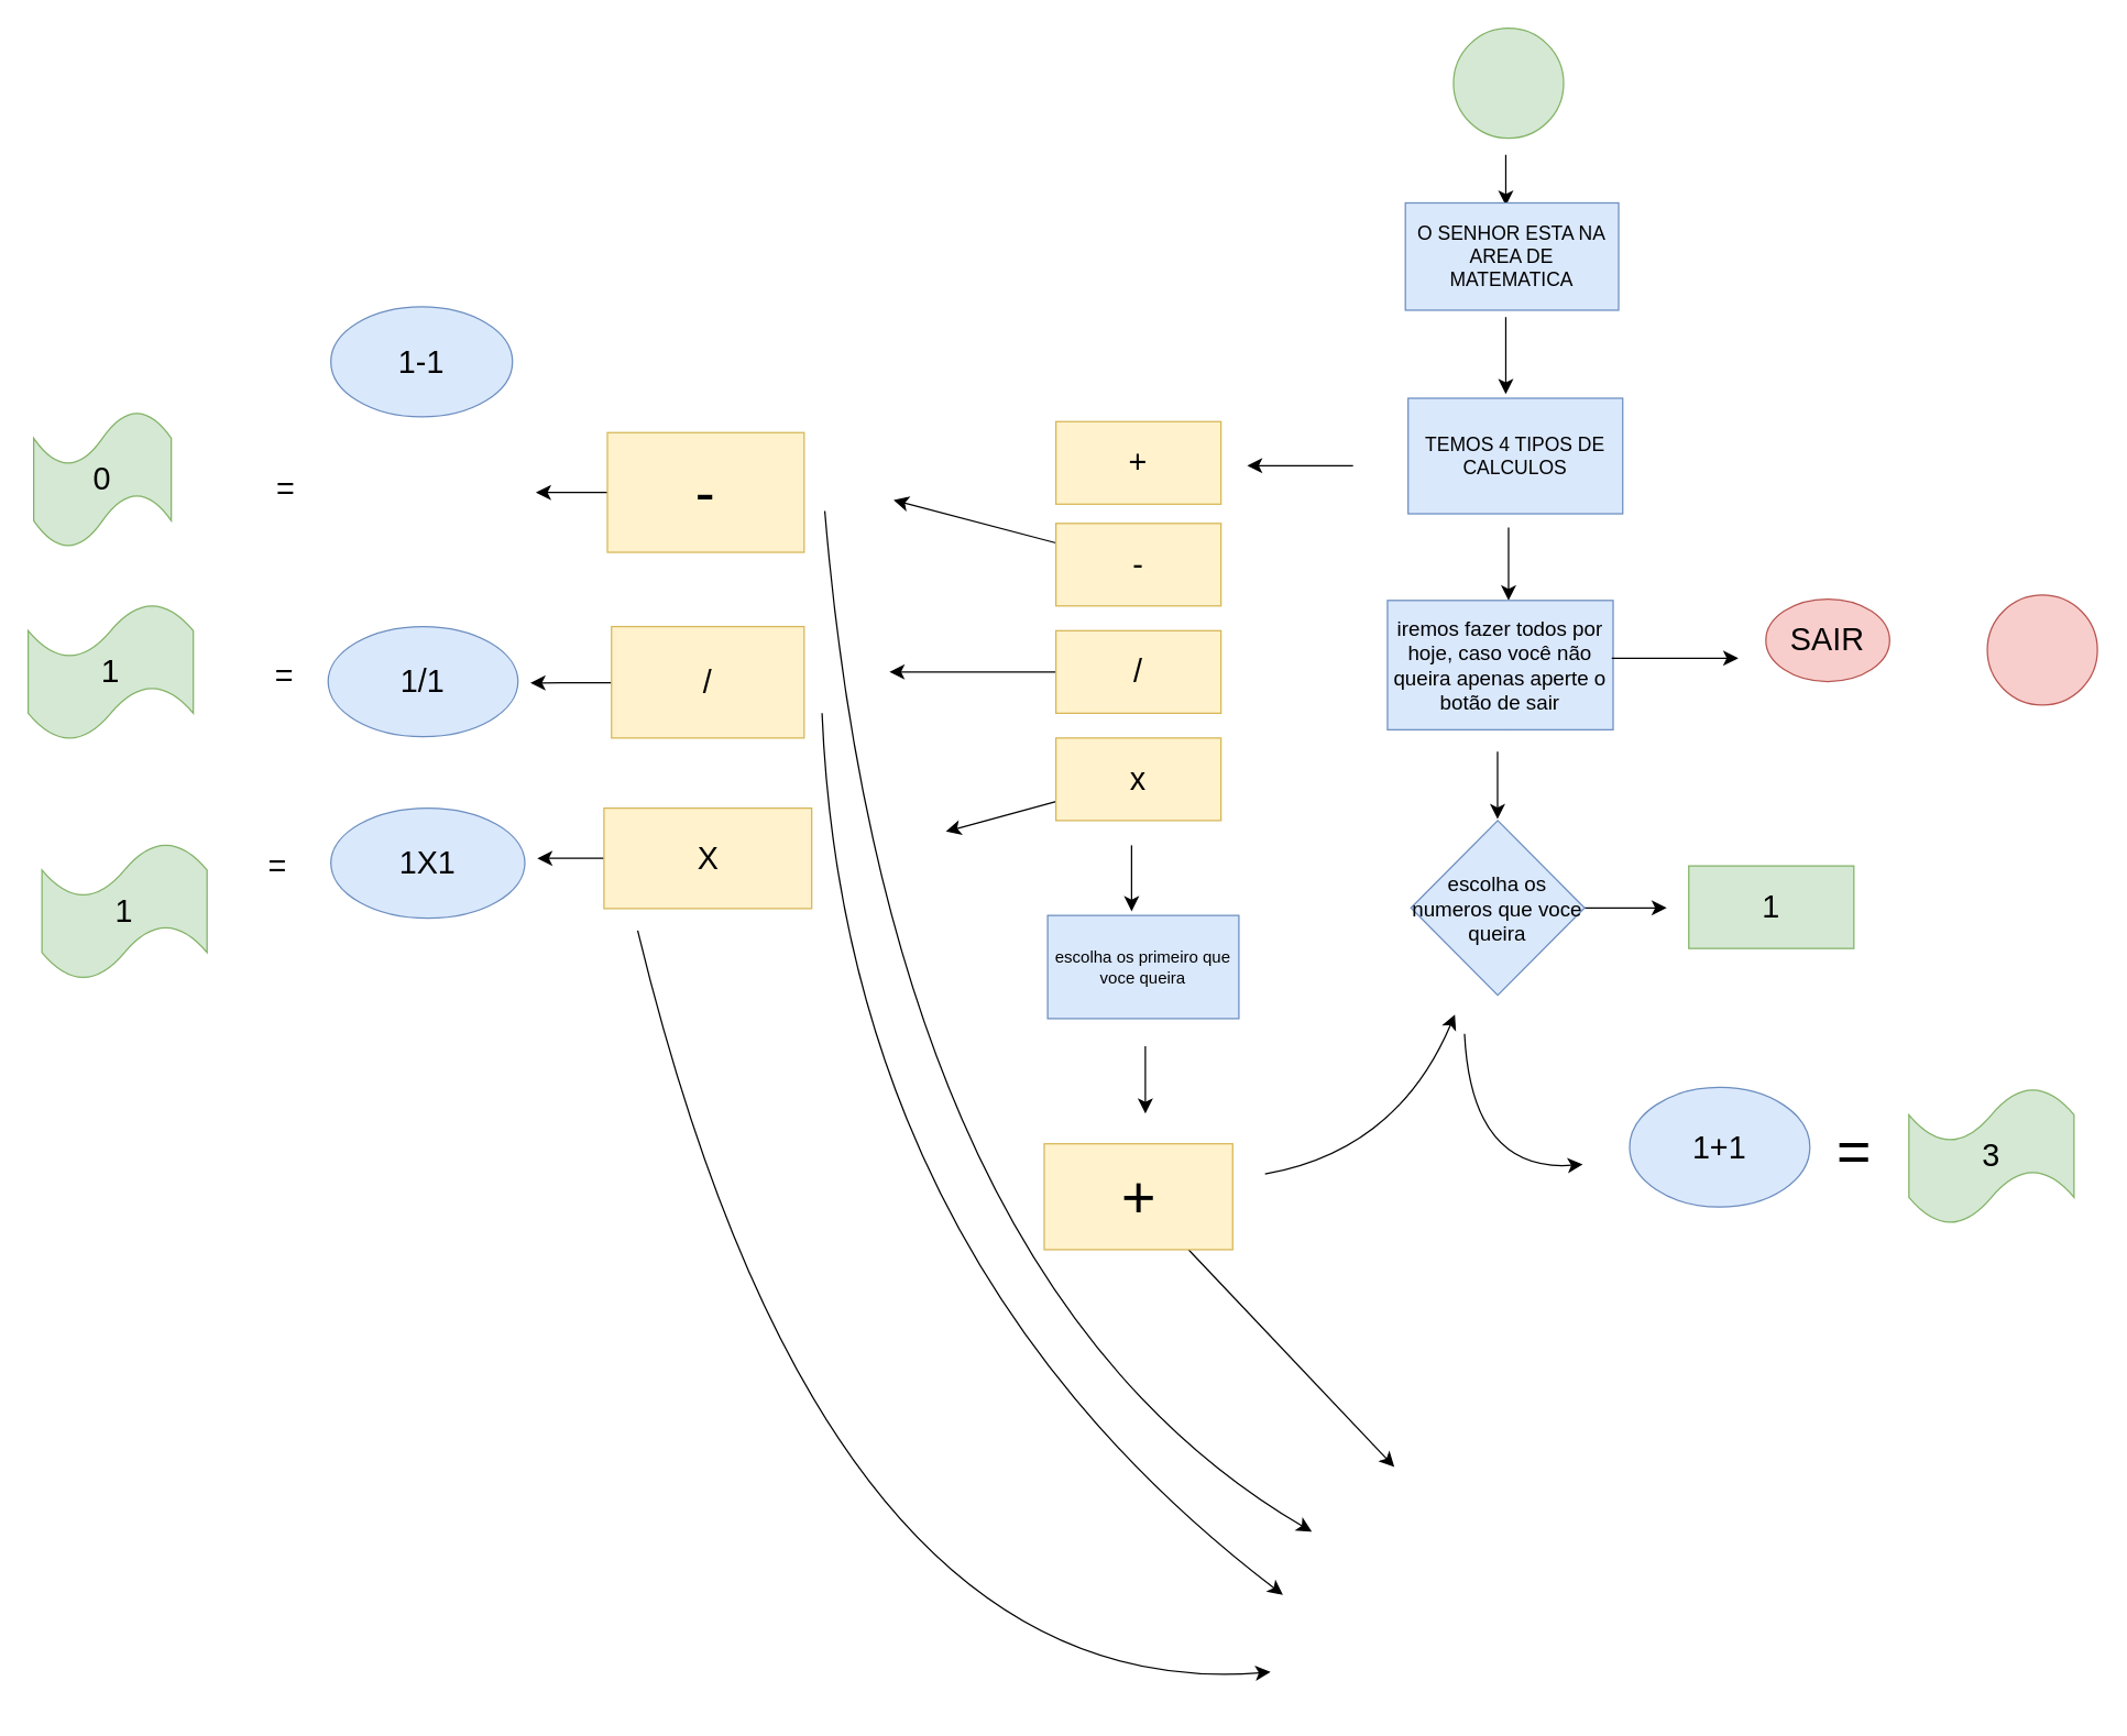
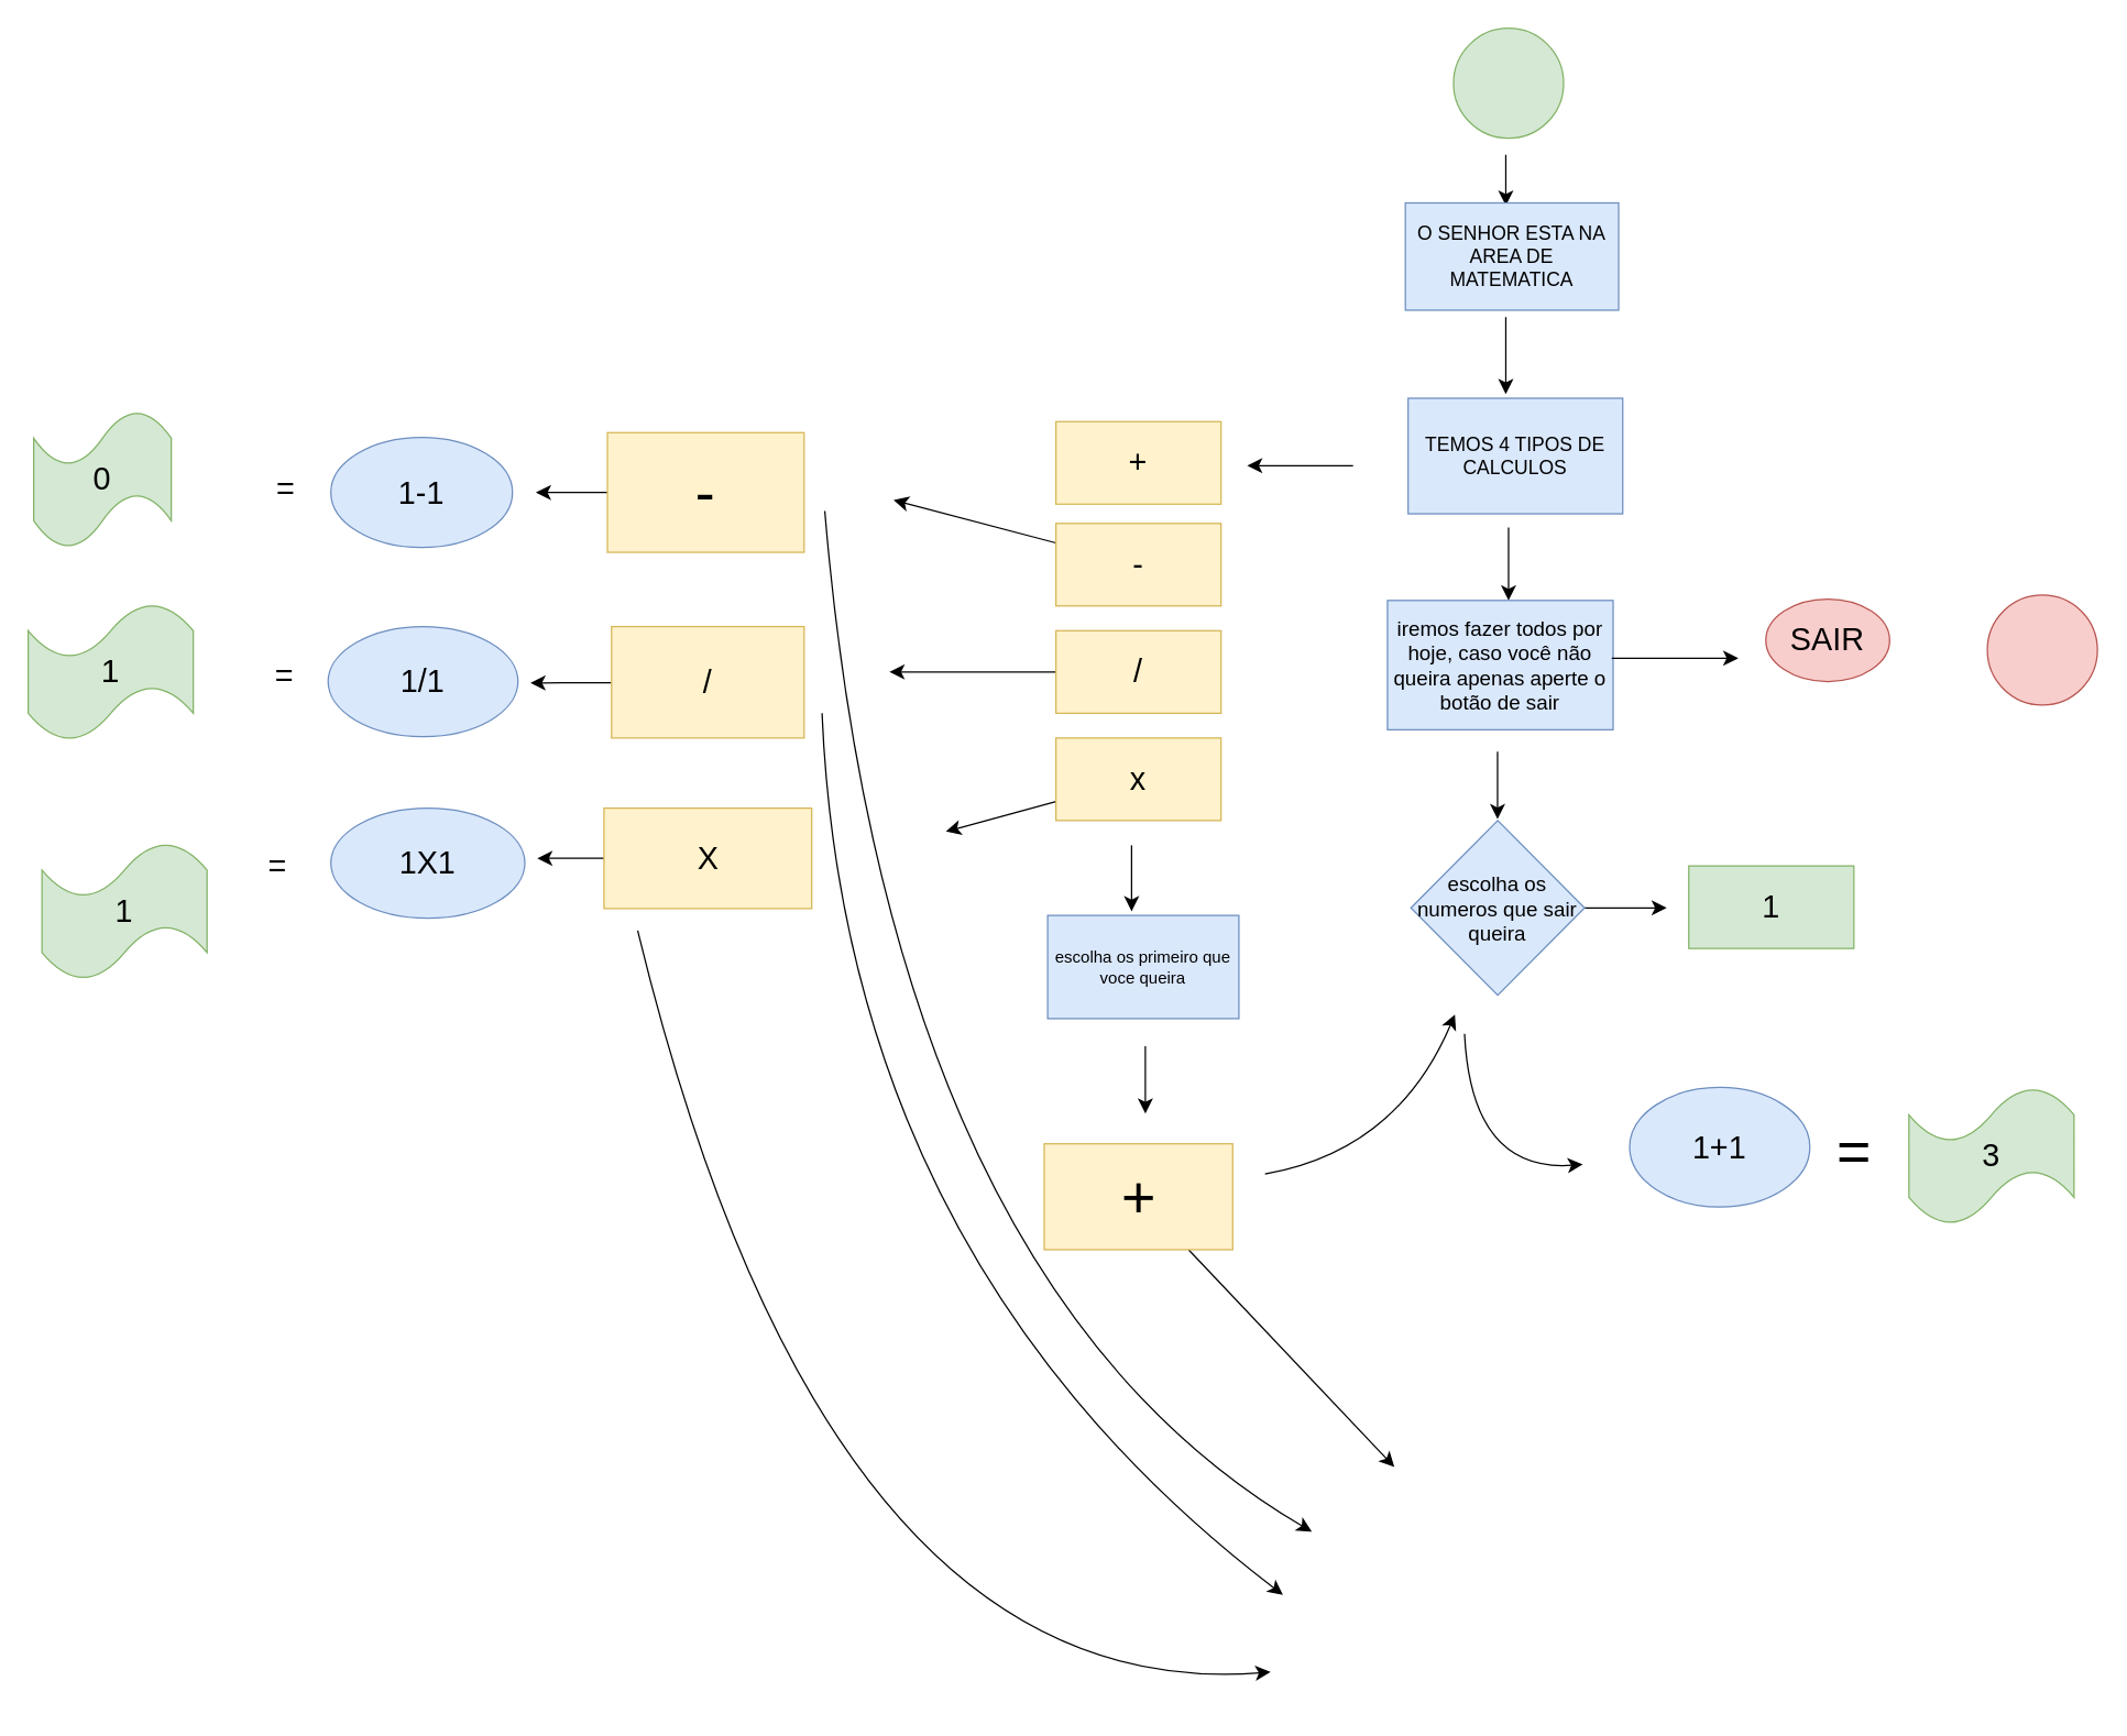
- <mxCell id="40" value="&lt;font style=&quot;font-size: 23px;&quot;&gt;1-1&lt;/font&gt;" style="ellipse;whiteSpace=wrap;html=1;fillColor=#dae8fc;strokeColor=#6c8ebf;" vertex="1" parent="1"><mxGeometry x="240" y="222.5" width="132" height="80" as="geometry" /></mxCell>
+ <mxCell id="40" value="&lt;font style=&quot;font-size: 23px;&quot;&gt;1-1&lt;/font&gt;" style="ellipse;whiteSpace=wrap;html=1;fillColor=#dae8fc;strokeColor=#6c8ebf;" vertex="1" parent="1"><mxGeometry x="240" y="317.5" width="132" height="80" as="geometry" /></mxCell>
- <mxCell id="20" value="&lt;font style=&quot;font-size: 15px;&quot;&gt;escolha os numeros que voce queira&lt;/font&gt;" style="rhombus;whiteSpace=wrap;html=1;fillColor=#dae8fc;strokeColor=#6c8ebf;" vertex="1" parent="1"><mxGeometry x="1025" y="596" width="126.25" height="127" as="geometry" /></mxCell>
+ <mxCell id="20" value="&lt;font style=&quot;font-size: 15px;&quot;&gt;escolha os numeros que sair queira&lt;/font&gt;" style="rhombus;whiteSpace=wrap;html=1;fillColor=#dae8fc;strokeColor=#6c8ebf;" vertex="1" parent="1"><mxGeometry x="1025" y="596" width="126.25" height="127" as="geometry" /></mxCell>
